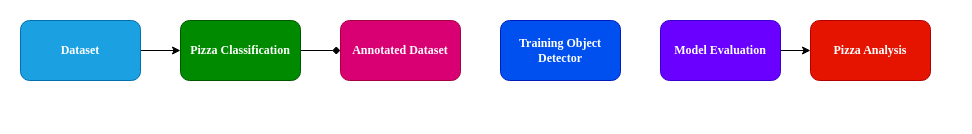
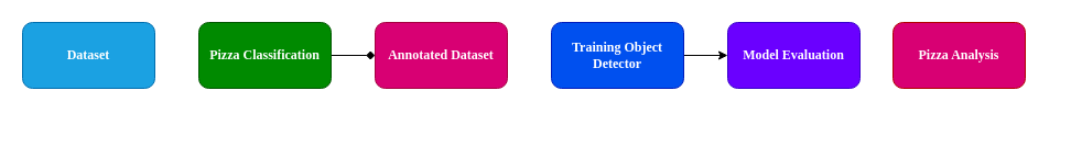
- <mxCell id="2" style="edgeStyle=orthogonalEdgeStyle;rounded=0;orthogonalLoop=1;jettySize=auto;html=1;exitX=1;exitY=0.5;exitDx=0;exitDy=0;" edge="1" parent="1" source="7" target="10"><mxGeometry relative="1" as="geometry" /></mxCell>
+ <mxCell id="4" style="edgeStyle=orthogonalEdgeStyle;rounded=0;orthogonalLoop=1;jettySize=auto;html=1;exitX=1;exitY=0.5;exitDx=0;exitDy=0;entryX=0;entryY=0.5;entryDx=0;entryDy=0;" edge="1" parent="1" source="19" target="16"><mxGeometry relative="1" as="geometry" /></mxCell>
- <mxCell id="5" style="edgeStyle=orthogonalEdgeStyle;rounded=0;orthogonalLoop=1;jettySize=auto;html=1;exitX=1;exitY=0.5;exitDx=0;exitDy=0;" edge="1" parent="1" source="16" target="13"><mxGeometry relative="1" as="geometry" /></mxCell>
- <mxCell id="13" value="&lt;h4&gt;&lt;font face=&quot;Verdana&quot;&gt;Pizza Analysis&lt;/font&gt;&lt;/h4&gt;" style="rounded=1;whiteSpace=wrap;html=1;fillColor=#e51400;fontColor=#ffffff;strokeColor=#B20000;" vertex="1" parent="12"><mxGeometry width="120" height="60" as="geometry" /></mxCell>
+ <mxCell id="13" value="&lt;h4&gt;&lt;font face=&quot;Verdana&quot;&gt;Pizza Analysis&lt;/font&gt;&lt;/h4&gt;" style="rounded=1;whiteSpace=wrap;html=1;fillColor=#d80073;fontColor=#ffffff;strokeColor=#B20000;" vertex="1" parent="12"><mxGeometry width="120" height="60" as="geometry" /></mxCell>
